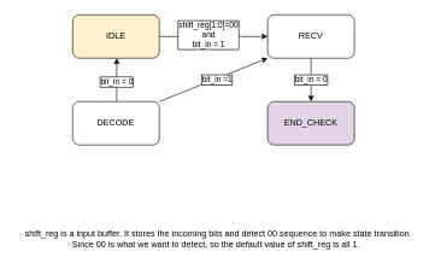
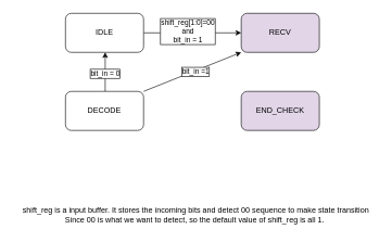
- <mxCell id="7" value="IDLE" style="rounded=1;whiteSpace=wrap;html=1;fillColor=#fff2cc;" parent="1" vertex="1"><mxGeometry x="100" y="20" width="120" height="60" as="geometry" /></mxCell>
+ <mxCell id="7" value="IDLE" style="rounded=1;whiteSpace=wrap;html=1;" parent="1" vertex="1"><mxGeometry x="100" y="20" width="120" height="60" as="geometry" /></mxCell>
- <mxCell id="4" value="RECV" style="rounded=1;whiteSpace=wrap;html=1;" parent="1" vertex="1"><mxGeometry x="370" y="20" width="120" height="60" as="geometry" /></mxCell>
+ <mxCell id="4" value="RECV" style="rounded=1;whiteSpace=wrap;html=1;fillColor=#e1d5e7;" parent="1" vertex="1"><mxGeometry x="370" y="20" width="120" height="60" as="geometry" /></mxCell>
- <mxCell id="2" style="edgeStyle=none;html=1;exitX=0.5;exitY=1;exitDx=0;exitDy=0;entryX=0.5;entryY=0;entryDx=0;entryDy=0;" parent="1" source="4" target="8" edge="1"><mxGeometry relative="1" as="geometry" /></mxCell>
- <mxCell id="3" value="bit_in = 0" style="edgeLabel;html=1;align=center;verticalAlign=middle;resizable=0;points=[];labelBorderColor=default;" parent="2" vertex="1" connectable="0"><mxGeometry x="-0.024" y="-1" relative="1" as="geometry"><mxPoint as="offset" /></mxGeometry></mxCell>
